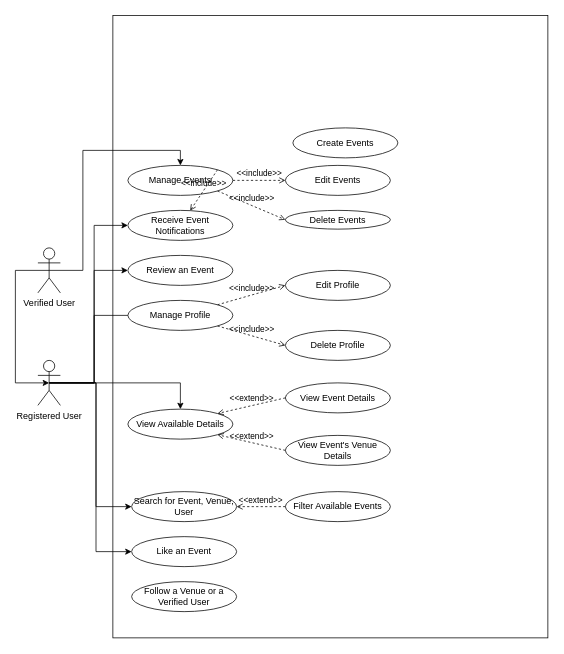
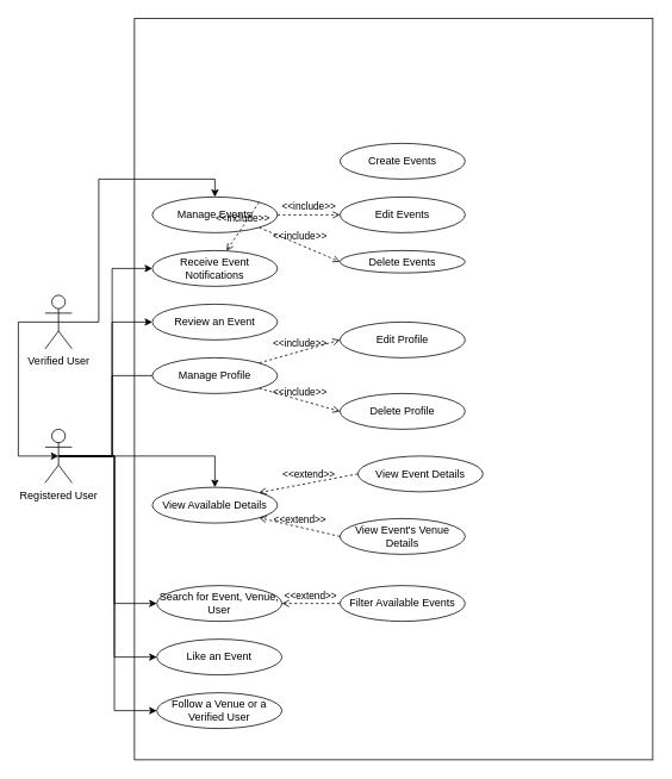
- <mxCell id="34" value="&lt;div&gt;Create Events&lt;/div&gt;" style="ellipse;whiteSpace=wrap;html=1;" parent="1" vertex="1"><mxGeometry x="390" y="170" width="140" height="40" as="geometry" /></mxCell>
+ <mxCell id="34" value="&lt;div&gt;Create Events&lt;/div&gt;" style="ellipse;whiteSpace=wrap;html=1;" parent="1" vertex="1"><mxGeometry x="380" y="160" width="140" height="40" as="geometry" /></mxCell>
- <mxCell id="11" value="View Event Details" style="ellipse;whiteSpace=wrap;html=1;" parent="1" vertex="1"><mxGeometry x="380" y="510" width="140" height="40" as="geometry" /></mxCell>
+ <mxCell id="11" value="View Event Details" style="ellipse;whiteSpace=wrap;html=1;" parent="1" vertex="1"><mxGeometry x="400" y="510" width="140" height="40" as="geometry" /></mxCell>
+ <mxCell id="23" style="edgeStyle=orthogonalEdgeStyle;rounded=0;orthogonalLoop=1;jettySize=auto;html=1;exitX=0.5;exitY=0.5;exitDx=0;exitDy=0;exitPerimeter=0;entryX=0;entryY=0.5;entryDx=0;entryDy=0;" parent="1" source="28" target="20" edge="1"><mxGeometry relative="1" as="geometry" /></mxCell>
